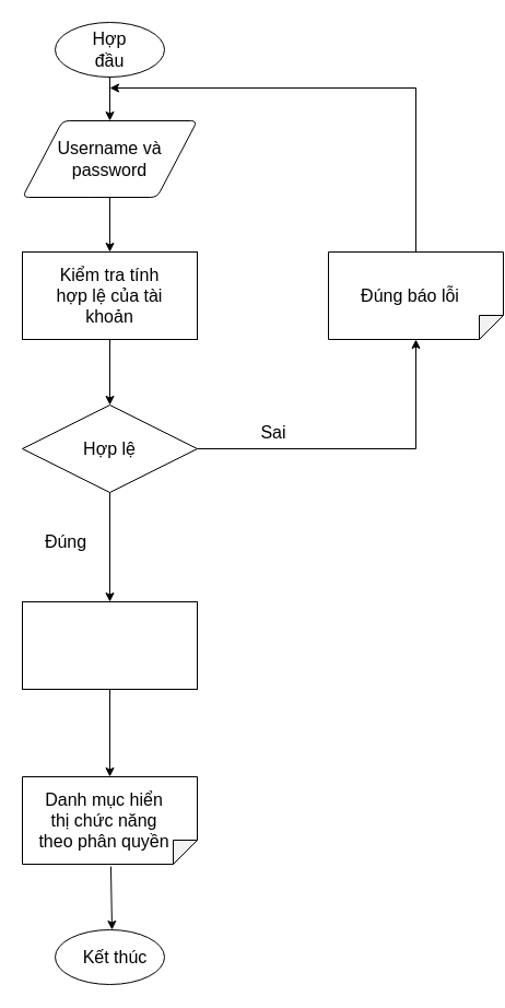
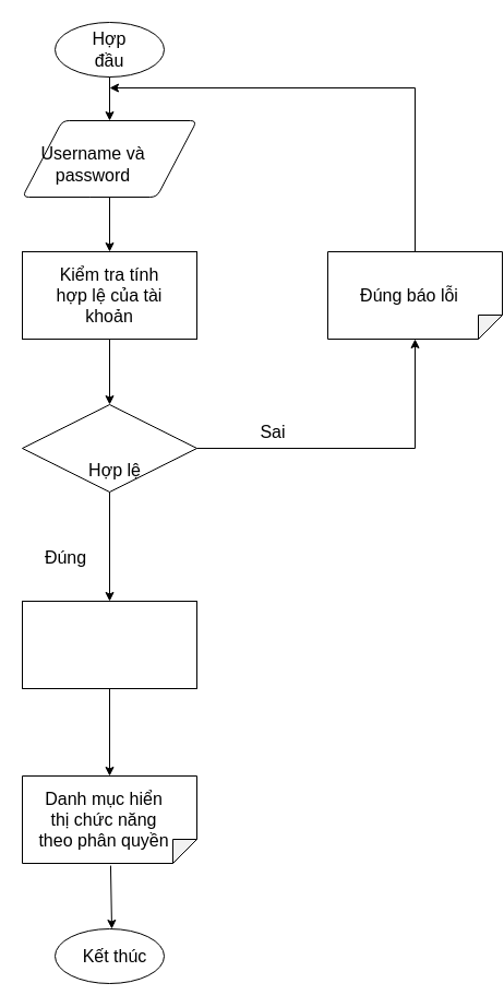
- <mxCell id="6" value="Username và password" style="text;html=1;strokeColor=none;fillColor=none;align=center;verticalAlign=middle;whiteSpace=wrap;rounded=0;fontSize=16;fontStyle=0;strokeWidth=1;" parent="1" vertex="1"><mxGeometry x="50" y="130" width="100" height="30" as="geometry" /></mxCell>
+ <mxCell id="6" value="Username và password" style="text;html=1;strokeColor=none;fillColor=none;align=center;verticalAlign=middle;whiteSpace=wrap;rounded=0;fontSize=16;fontStyle=0;strokeWidth=1;" parent="1" vertex="1"><mxGeometry x="35" y="135" width="100" height="30" as="geometry" /></mxCell>
- <mxCell id="12" value="&lt;span style=&quot;font-size: 16px;&quot;&gt;&lt;font style=&quot;font-size: 16px;&quot;&gt;Hợp lệ&lt;/font&gt;&lt;/span&gt;" style="text;html=1;strokeColor=none;fillColor=none;align=center;verticalAlign=middle;whiteSpace=wrap;rounded=0;strokeWidth=1;fontStyle=0;fontSize=16;" parent="1" vertex="1"><mxGeometry x="70" y="395" width="60" height="30" as="geometry" /></mxCell>
+ <mxCell id="12" value="&lt;span style=&quot;font-size: 16px;&quot;&gt;&lt;font style=&quot;font-size: 16px;&quot;&gt;Hợp lệ&lt;/font&gt;&lt;/span&gt;" style="text;html=1;strokeColor=none;fillColor=none;align=center;verticalAlign=middle;whiteSpace=wrap;rounded=0;strokeWidth=1;fontStyle=0;fontSize=16;" parent="1" vertex="1"><mxGeometry x="75" y="415" width="60" height="30" as="geometry" /></mxCell>
- <mxCell id="14" value="Đúng" style="text;html=1;strokeColor=none;fillColor=none;align=center;verticalAlign=middle;whiteSpace=wrap;rounded=0;fontSize=16;" parent="1" vertex="1"><mxGeometry x="30" y="480" width="60" height="30" as="geometry" /></mxCell>
+ <mxCell id="14" value="Đúng" style="text;html=1;strokeColor=none;fillColor=none;align=center;verticalAlign=middle;whiteSpace=wrap;rounded=0;fontSize=16;" parent="1" vertex="1"><mxGeometry x="30" y="495" width="60" height="30" as="geometry" /></mxCell>
